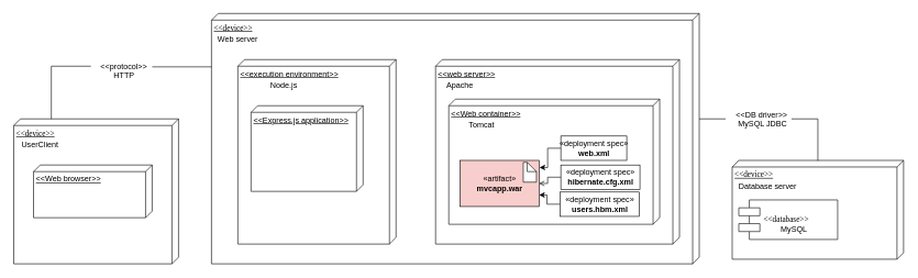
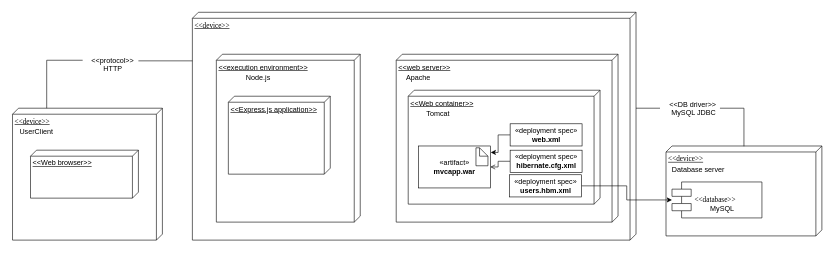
- <mxCell id="9" value="Web server" style="text;html=1;strokeColor=none;fillColor=none;align=center;verticalAlign=middle;whiteSpace=wrap;rounded=0;" vertex="1" parent="1"><mxGeometry x="320" y="50" width="80" height="20" as="geometry" /></mxCell>
- <mxCell id="20" value="«deployment spec»&lt;br&gt;&lt;b&gt;web.xml&lt;/b&gt;" style="html=1;" vertex="1" parent="1"><mxGeometry x="850" y="206" width="100" height="37" as="geometry" /></mxCell>
+ <mxCell id="20" value="«deployment spec»&lt;br&gt;&lt;b&gt;web.xml&lt;/b&gt;" style="html=1;" vertex="1" parent="1"><mxGeometry x="850" y="206" width="120" height="37" as="geometry" /></mxCell>
- <mxCell id="17" value="«artifact»&lt;br&gt;&lt;b&gt;mvcapp.war&lt;/b&gt;" style="html=1;fillColor=#f8cecc;" vertex="1" parent="1"><mxGeometry x="697" y="243" width="120" height="70" as="geometry" /></mxCell>
+ <mxCell id="17" value="«artifact»&lt;br&gt;&lt;b&gt;mvcapp.war&lt;/b&gt;" style="html=1;" vertex="1" parent="1"><mxGeometry x="697" y="243" width="120" height="70" as="geometry" /></mxCell>
- <mxCell id="23" style="edgeStyle=orthogonalEdgeStyle;rounded=0;orthogonalLoop=1;jettySize=auto;html=1;entryX=1;entryY=0.75;entryDx=0;entryDy=0;" edge="1" parent="1" source="24" target="17"><mxGeometry relative="1" as="geometry" /></mxCell>
+ <mxCell id="23" style="edgeStyle=orthogonalEdgeStyle;rounded=0;orthogonalLoop=1;jettySize=auto;html=1;" edge="1" parent="1" source="24" target="6"><mxGeometry relative="1" as="geometry" /></mxCell>
